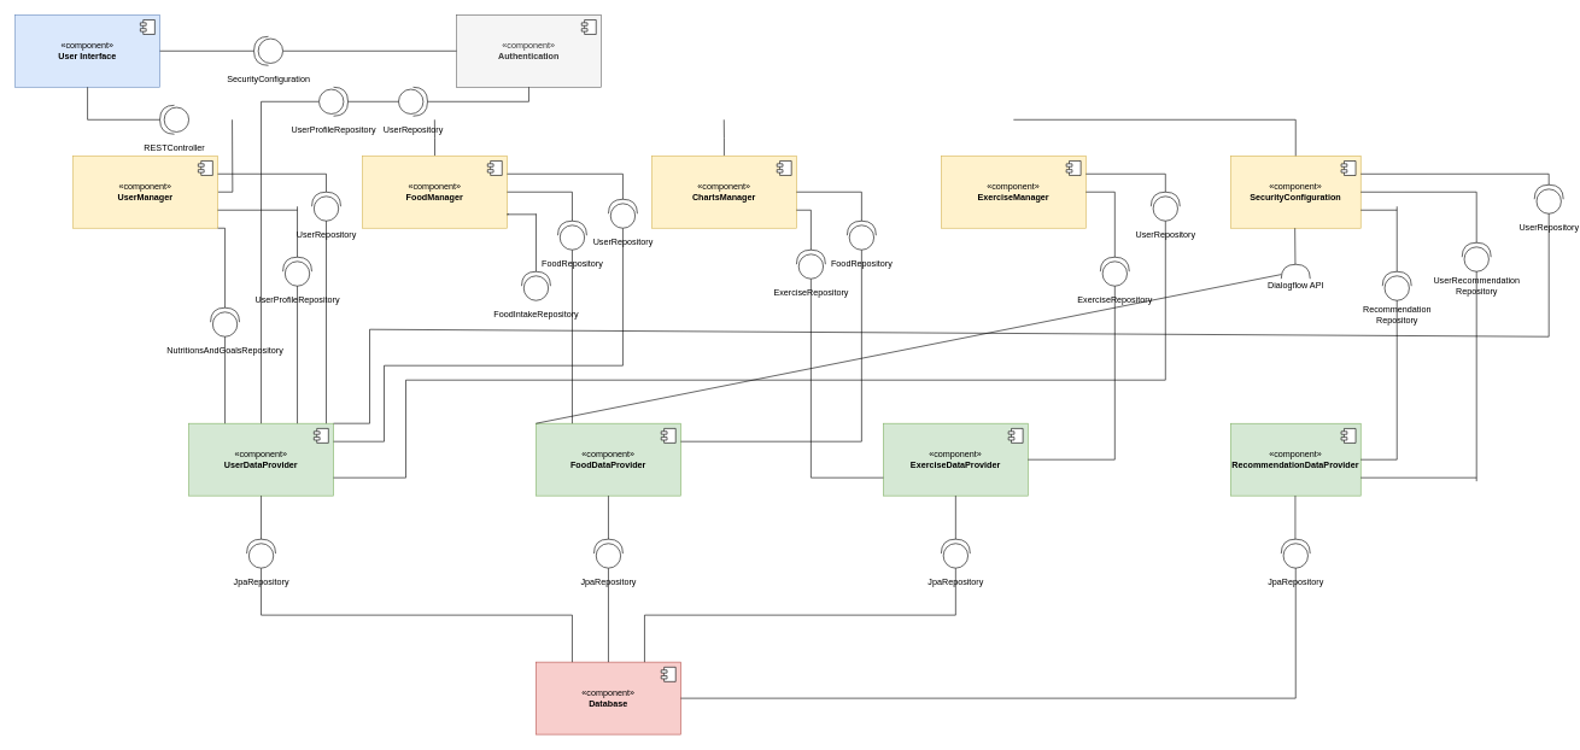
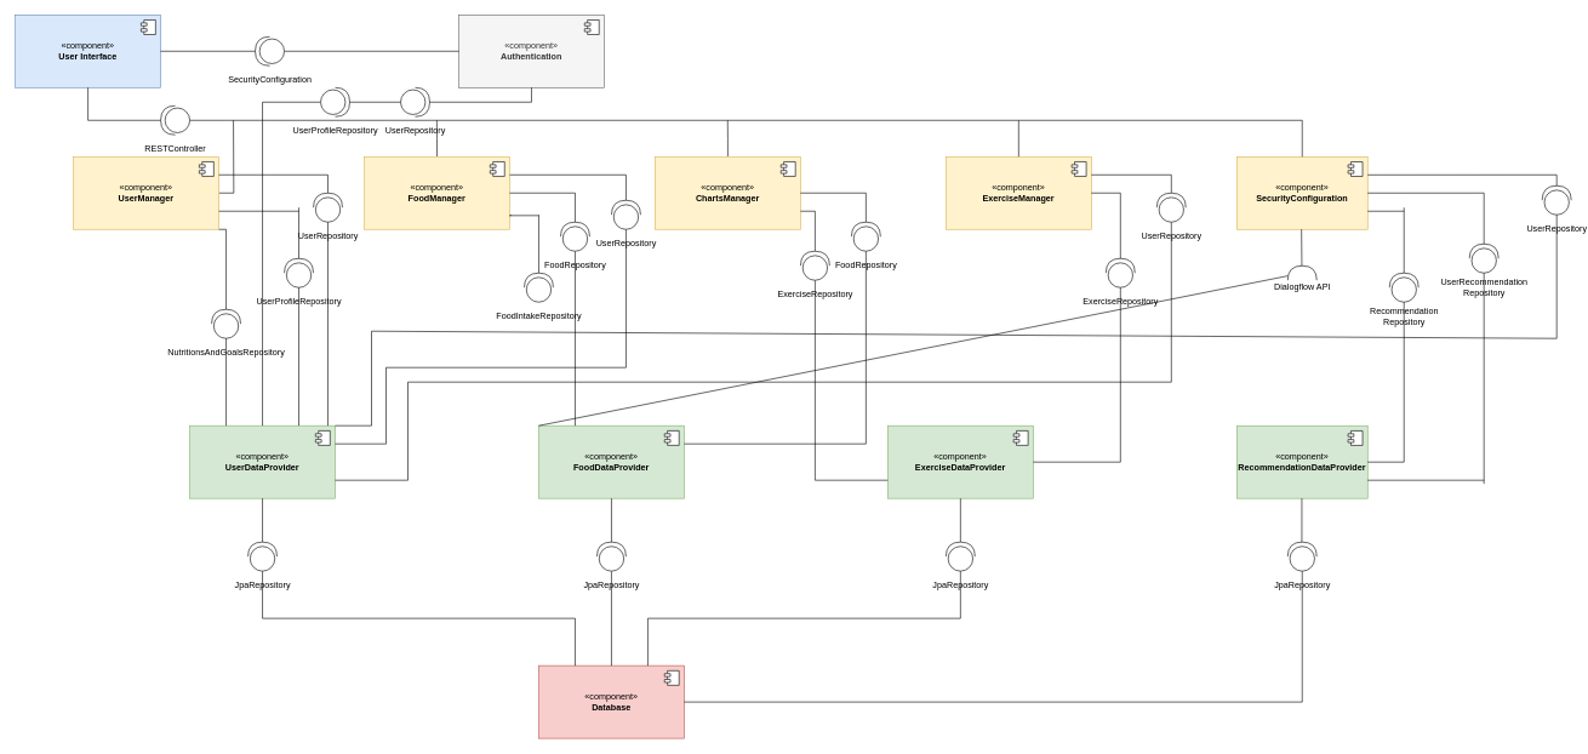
+ <mxCell id="59" style="edgeStyle=orthogonalEdgeStyle;rounded=0;orthogonalLoop=1;jettySize=auto;html=1;exitX=0;exitY=0.5;exitDx=0;exitDy=0;exitPerimeter=0;endArrow=none;endFill=0;" parent="1" source="60" target="50" edge="1"><mxGeometry relative="1" as="geometry" /></mxCell>
